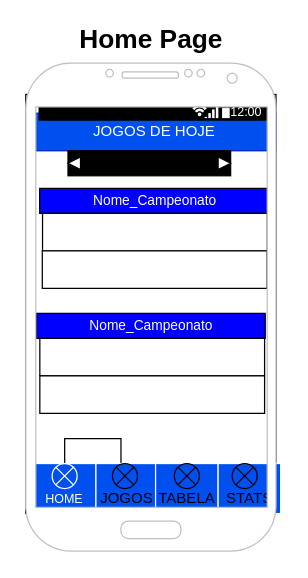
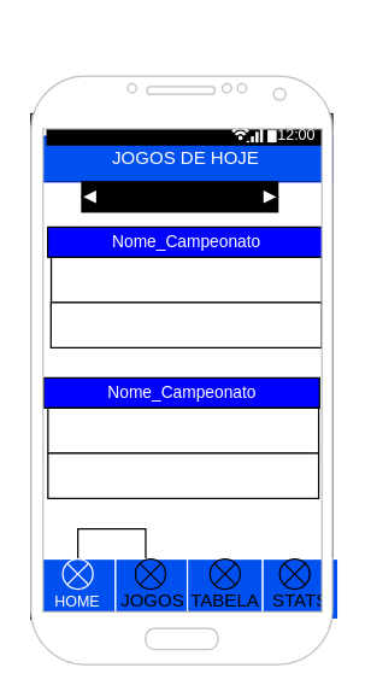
- <mxCell id="6" value="&lt;b&gt;&lt;font style=&quot;font-size: 21px&quot;&gt;Home Page&lt;/font&gt;&lt;/b&gt;" style="text;html=1;resizable=0;autosize=1;align=center;verticalAlign=middle;points=[];fillColor=none;strokeColor=none;rounded=0;" vertex="1" parent="1"><mxGeometry x="55" y="20" width="130" height="20" as="geometry" /></mxCell>
